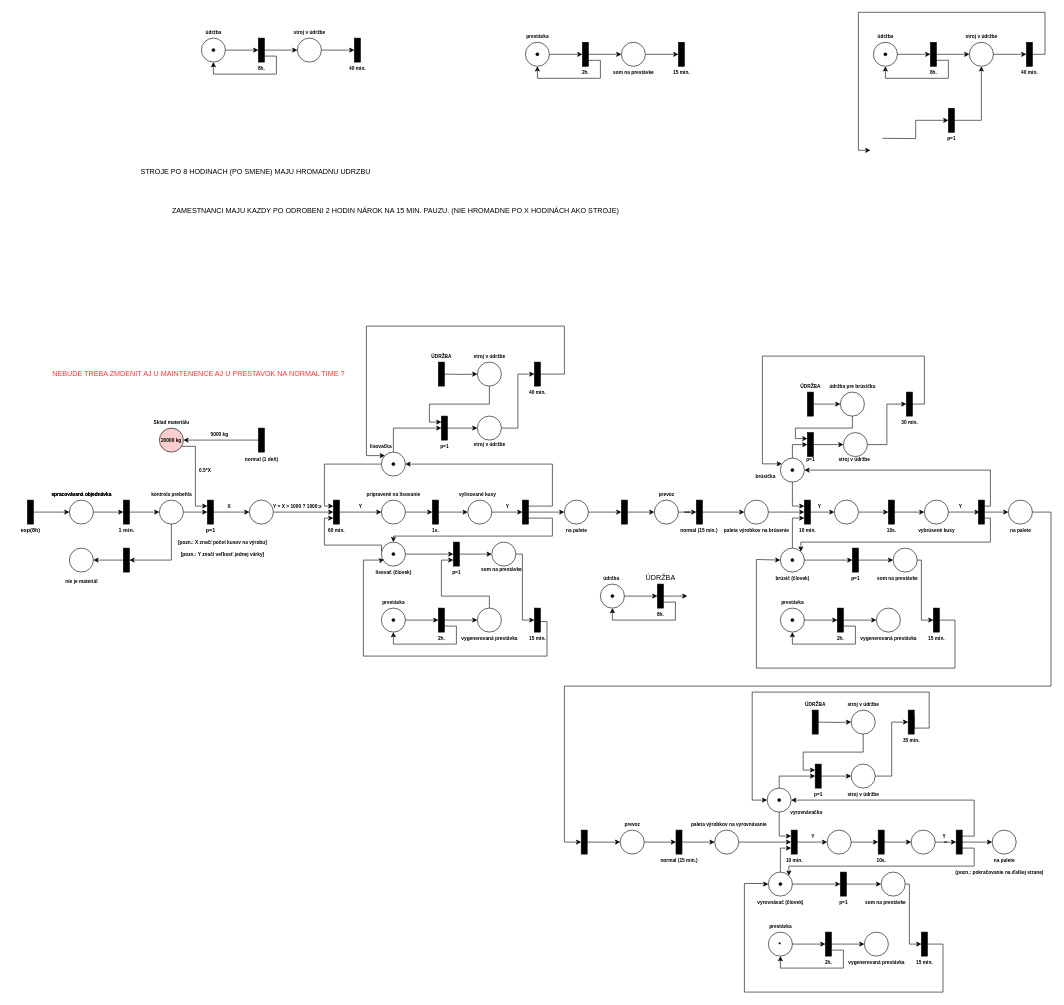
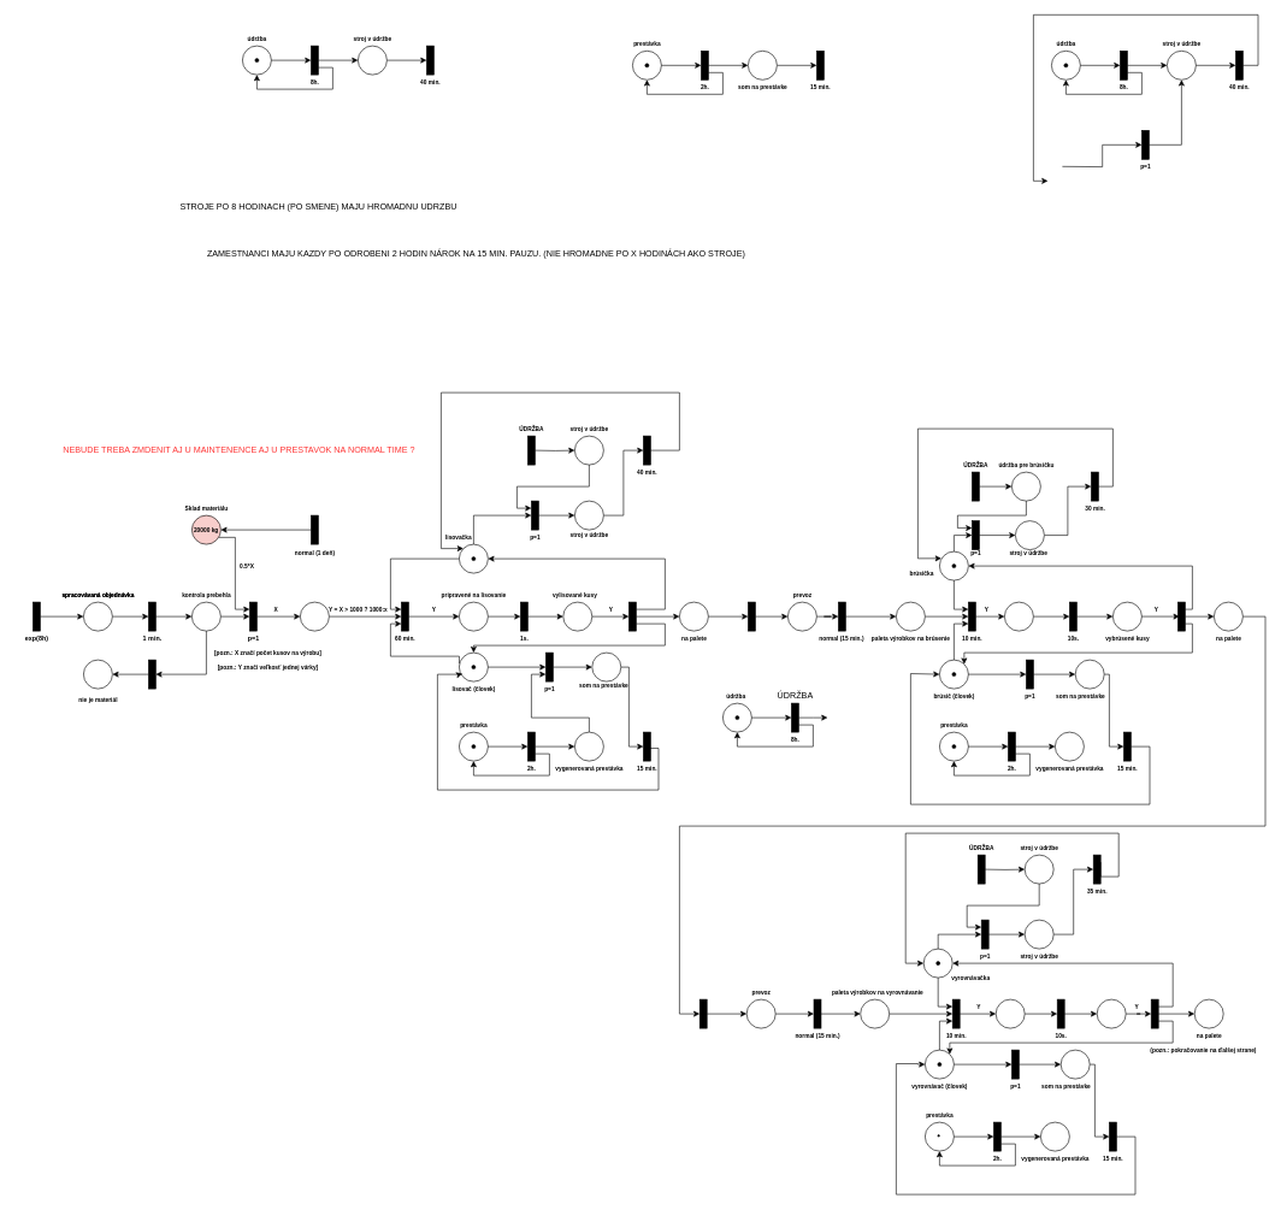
- <mxCell id="322" value="STROJE PO 8 HODINACH (PO SMENE) MAJU HROMADNU UDRZBU" style="text;html=1;align=center;verticalAlign=middle;resizable=0;points=[];autosize=1;strokeColor=none;fillColor=none;" parent="1" vertex="1"><mxGeometry x="220" y="271" width="410" height="30" as="geometry" /></mxCell>
+ <mxCell id="322" value="STROJE PO 8 HODINACH (PO SMENE) MAJU HROMADNU UDRZBU" style="text;html=1;align=center;verticalAlign=middle;resizable=0;points=[];autosize=1;strokeColor=none;fillColor=none;" parent="1" vertex="1"><mxGeometry x="235" y="271" width="410" height="30" as="geometry" /></mxCell>
- <mxCell id="57" value="&lt;h6&gt;5000 kg&lt;/h6&gt;" style="text;html=1;align=center;verticalAlign=middle;resizable=0;points=[];autosize=1;strokeColor=none;fillColor=none;" parent="1" vertex="1"><mxGeometry x="340" y="693" width="50" height="60" as="geometry" /></mxCell>
